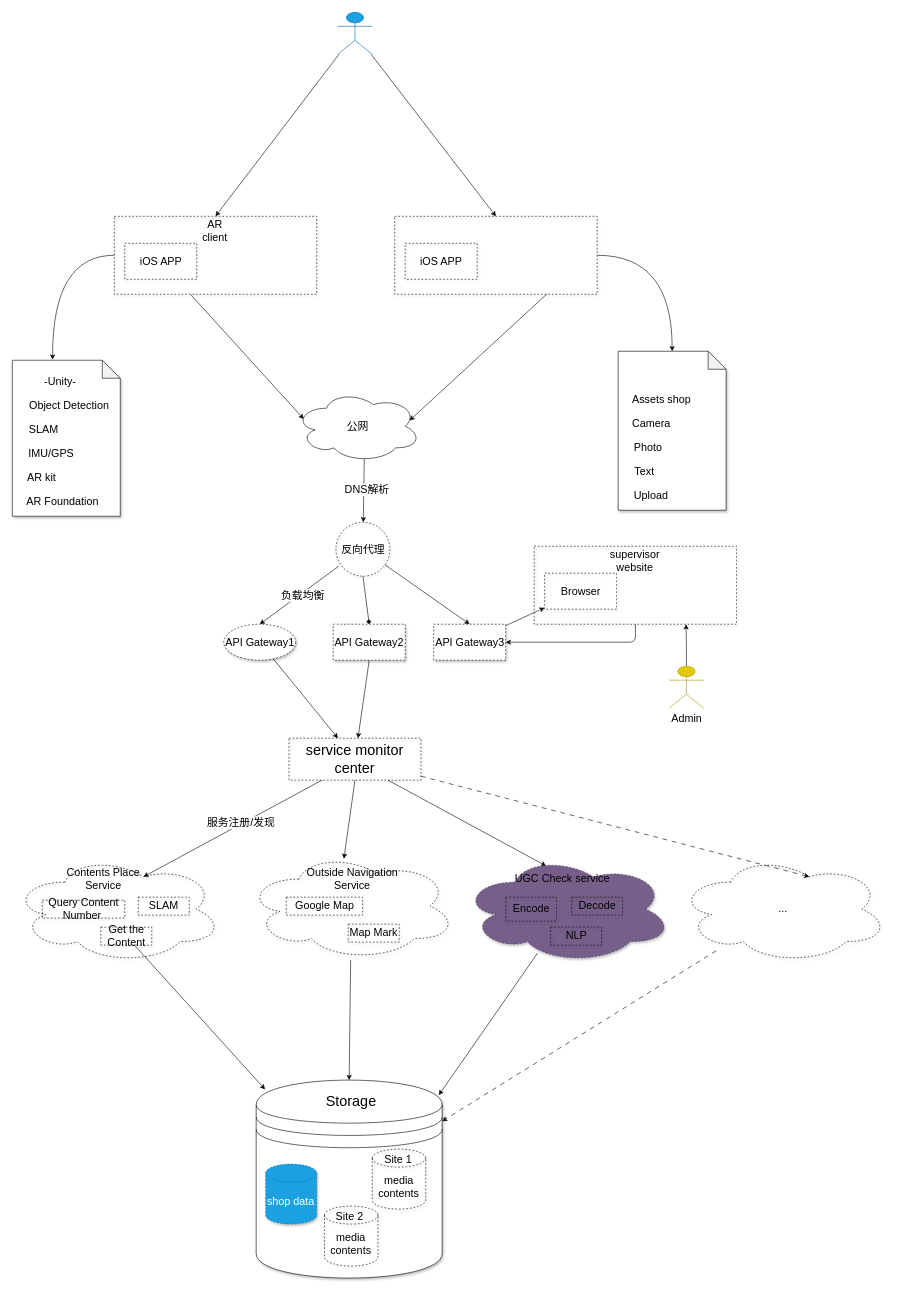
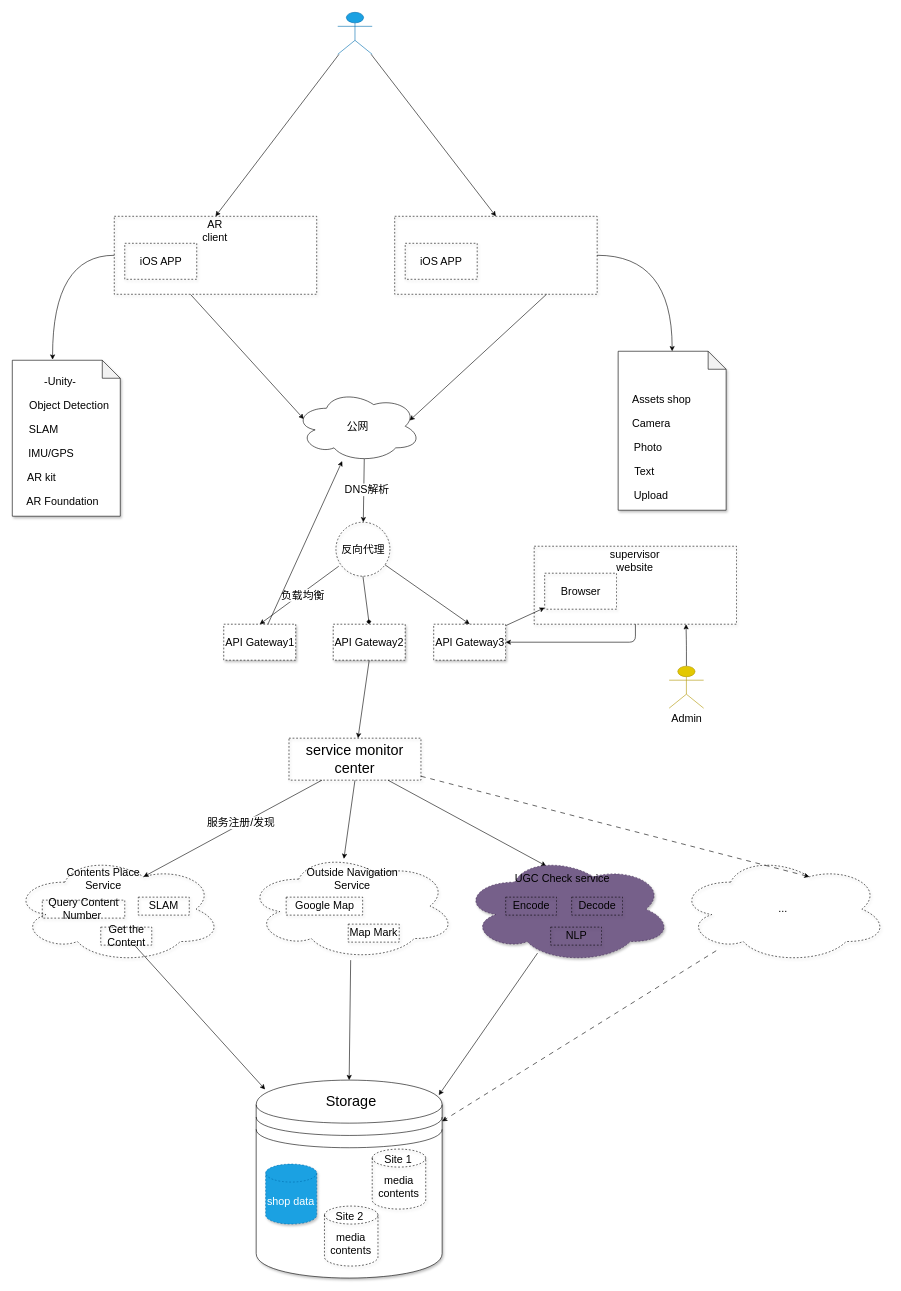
- <mxCell id="36" value="API Gateway1" style="ellipse;whiteSpace=wrap;html=1;shadow=1;dashed=1;fontSize=18;" vertex="1" parent="1"><mxGeometry x="372.5" y="1040" width="120" height="60" as="geometry" /></mxCell>
+ <mxCell id="36" value="API Gateway1" style="rounded=0;whiteSpace=wrap;html=1;shadow=1;dashed=1;fontSize=18;" vertex="1" parent="1"><mxGeometry x="372.5" y="1040" width="120" height="60" as="geometry" /></mxCell>
- <mxCell id="35" style="edgeStyle=none;sketch=0;html=1;fontSize=24;" edge="1" parent="1" source="36" target="26"><mxGeometry relative="1" as="geometry" /></mxCell>
+ <mxCell id="35" style="edgeStyle=none;sketch=0;html=1;fontSize=24;" edge="1" parent="1" source="36" target="32"><mxGeometry relative="1" as="geometry" /></mxCell>
- <mxCell id="42" value="Encode" style="rounded=0;whiteSpace=wrap;html=1;shadow=1;dashed=1;strokeColor=default;fontSize=18;fillColor=none;" vertex="1" parent="1"><mxGeometry x="842.5" y="1495" width="85" height="40" as="geometry" /></mxCell>
+ <mxCell id="42" value="Encode" style="rounded=0;whiteSpace=wrap;html=1;shadow=1;dashed=1;strokeColor=default;fontSize=18;fillColor=none;" vertex="1" parent="1"><mxGeometry x="842.5" y="1495" width="85" height="30" as="geometry" /></mxCell>
